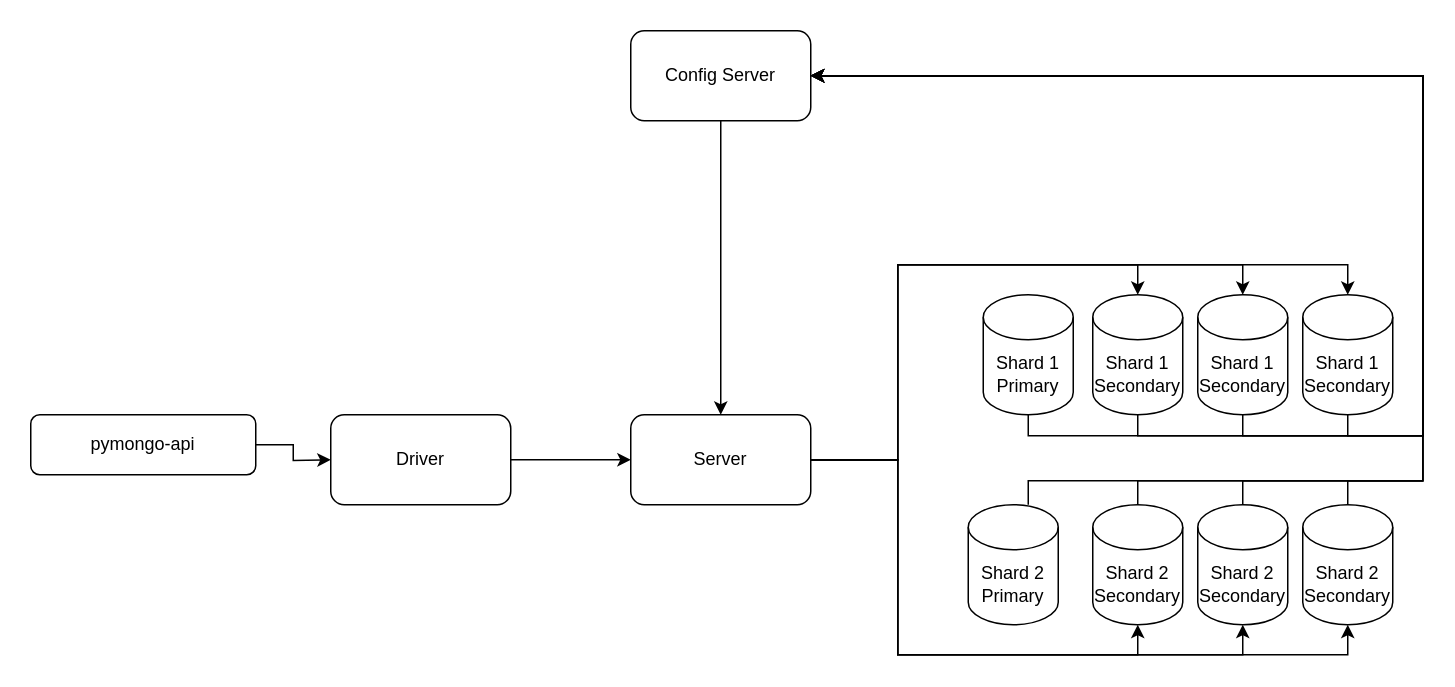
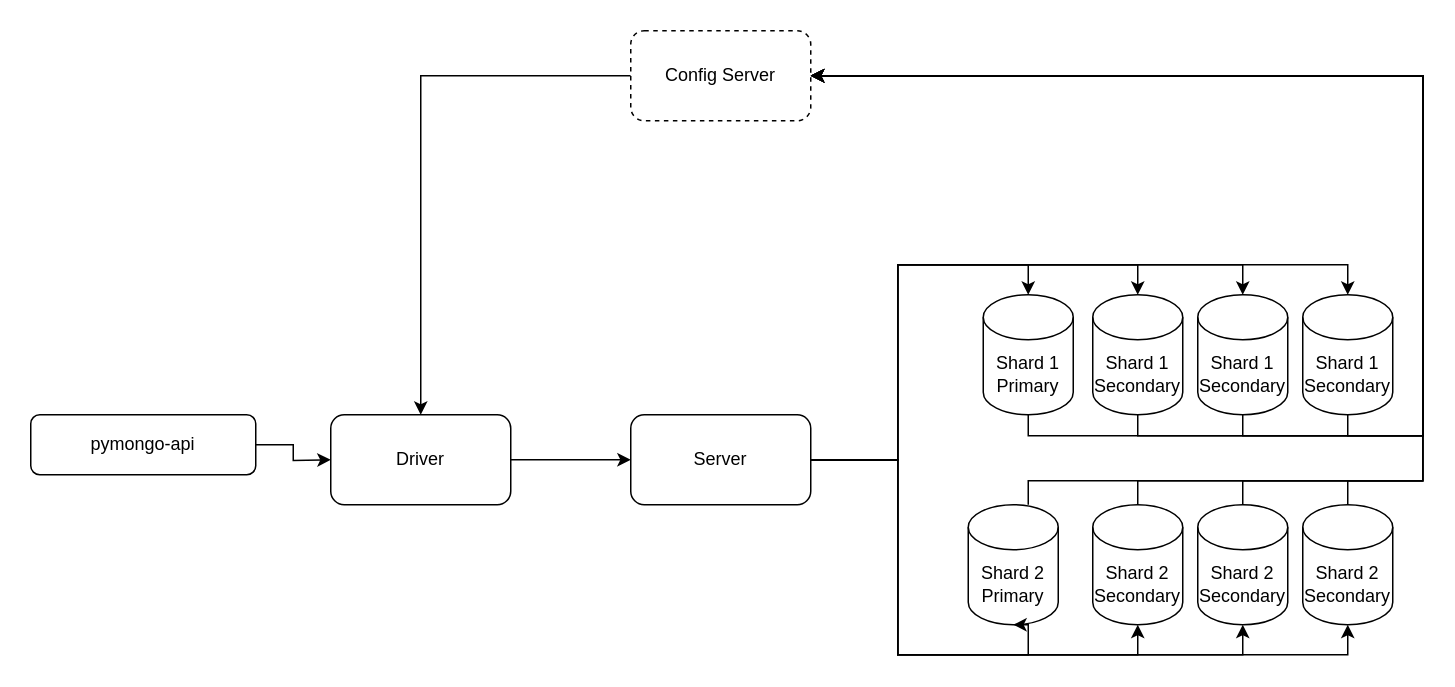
- <mxCell id="8" value="Config Server" style="rounded=1;whiteSpace=wrap;html=1;" vertex="1" parent="1"><mxGeometry x="420" y="20" width="120" height="60" as="geometry" /></mxCell>
+ <mxCell id="8" value="Config Server" style="rounded=1;whiteSpace=wrap;html=1;dashed=1;" vertex="1" parent="1"><mxGeometry x="420" y="20" width="120" height="60" as="geometry" /></mxCell>
- <mxCell id="7" style="edgeStyle=orthogonalEdgeStyle;rounded=0;orthogonalLoop=1;jettySize=auto;html=1;entryX=0.5;entryY=0;entryDx=0;entryDy=0;" edge="1" parent="1" source="8" target="6"><mxGeometry relative="1" as="geometry" /></mxCell>
+ <mxCell id="7" style="edgeStyle=orthogonalEdgeStyle;rounded=0;orthogonalLoop=1;jettySize=auto;html=1;" edge="1" parent="1" source="8" target="5"><mxGeometry relative="1" as="geometry" /></mxCell>
+ <mxCell id="24" style="edgeStyle=orthogonalEdgeStyle;rounded=0;orthogonalLoop=1;jettySize=auto;html=1;entryX=0.5;entryY=0;entryDx=0;entryDy=0;entryPerimeter=0;" edge="1" parent="1" source="6" target="10"><mxGeometry relative="1" as="geometry"><Array as="points"><mxPoint x="598" y="306" /><mxPoint x="598" y="176" /><mxPoint x="685" y="176" /></Array></mxGeometry></mxCell>
+ <mxCell id="23" style="edgeStyle=orthogonalEdgeStyle;rounded=0;orthogonalLoop=1;jettySize=auto;html=1;entryX=0.5;entryY=1;entryDx=0;entryDy=0;entryPerimeter=0;" edge="1" parent="1" source="6" target="12"><mxGeometry relative="1" as="geometry"><Array as="points"><mxPoint x="598" y="306" /><mxPoint x="598" y="436" /><mxPoint x="685" y="436" /></Array></mxGeometry></mxCell>
